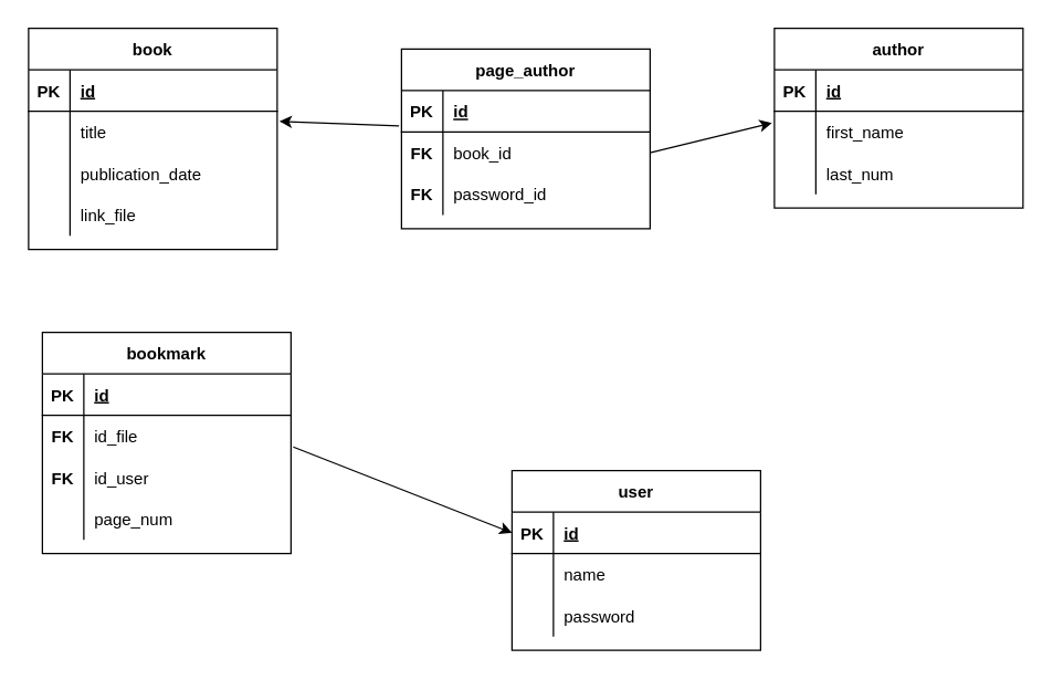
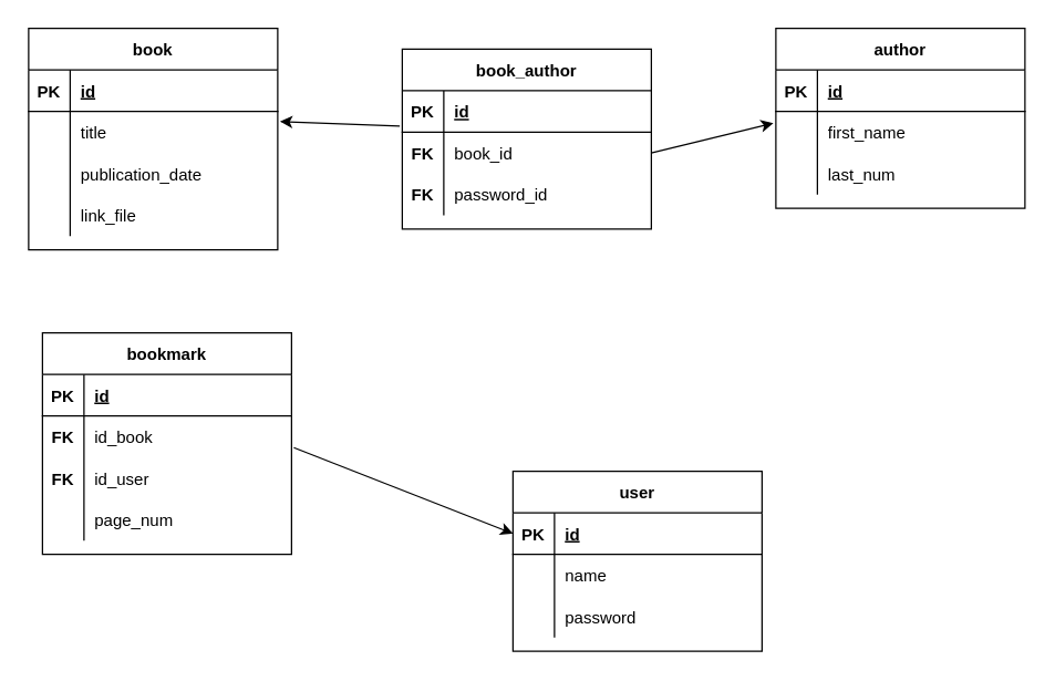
- <mxCell id="25" value="page_author" style="shape=table;startSize=30;container=1;collapsible=1;childLayout=tableLayout;fixedRows=1;rowLines=0;fontStyle=1;align=center;resizeLast=1;" vertex="1" parent="1"><mxGeometry x="290" y="35" width="180" height="130" as="geometry" /></mxCell>
+ <mxCell id="25" value="book_author" style="shape=table;startSize=30;container=1;collapsible=1;childLayout=tableLayout;fixedRows=1;rowLines=0;fontStyle=1;align=center;resizeLast=1;" vertex="1" parent="1"><mxGeometry x="290" y="35" width="180" height="130" as="geometry" /></mxCell>
- <mxCell id="51" value="id_file" style="shape=partialRectangle;connectable=0;fillColor=none;top=0;left=0;bottom=0;right=0;align=left;spacingLeft=6;overflow=hidden;" vertex="1" parent="49"><mxGeometry x="30" width="150" height="30" as="geometry"><mxRectangle width="150" height="30" as="alternateBounds" /></mxGeometry></mxCell>
+ <mxCell id="51" value="id_book" style="shape=partialRectangle;connectable=0;fillColor=none;top=0;left=0;bottom=0;right=0;align=left;spacingLeft=6;overflow=hidden;" vertex="1" parent="49"><mxGeometry x="30" width="150" height="30" as="geometry"><mxRectangle width="150" height="30" as="alternateBounds" /></mxGeometry></mxCell>
